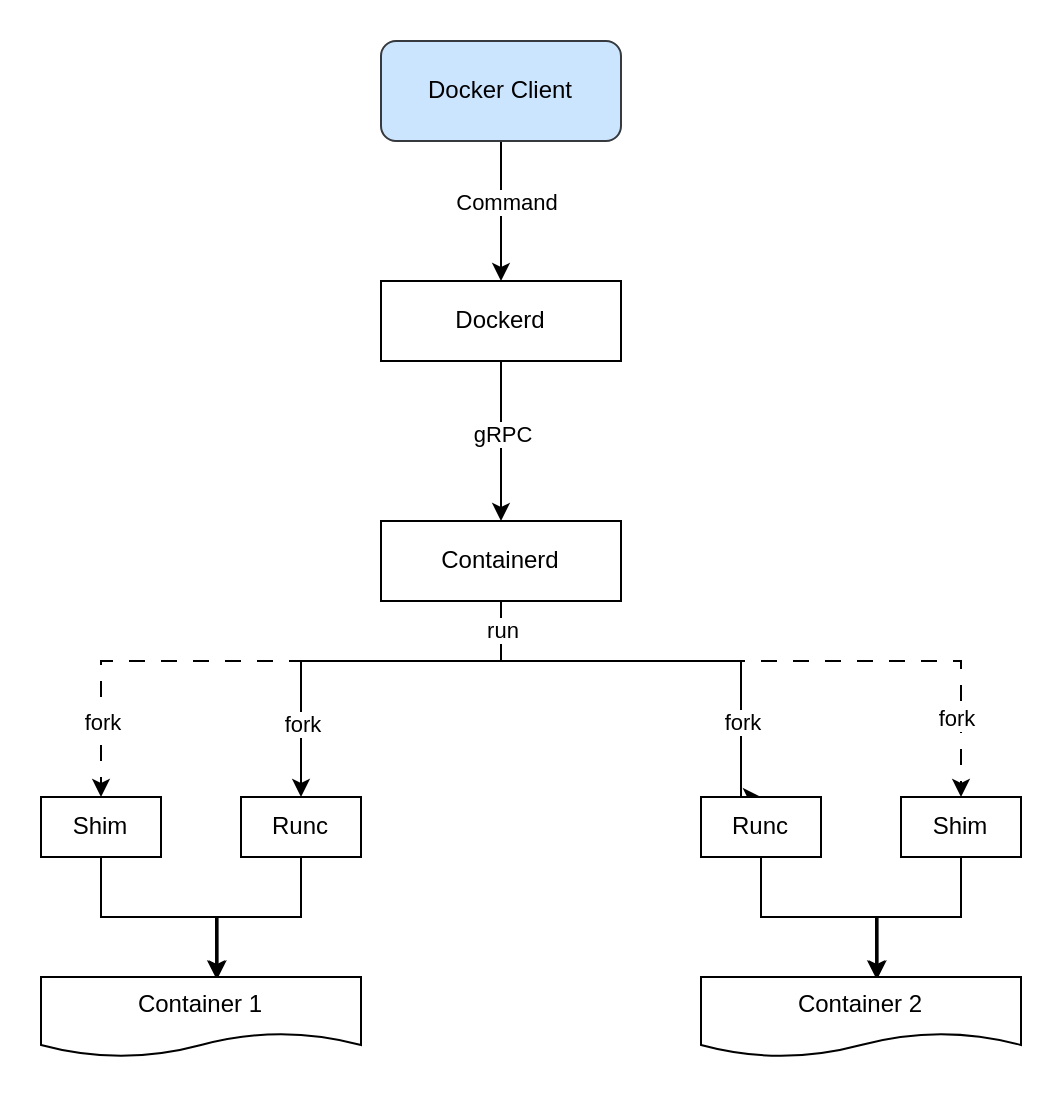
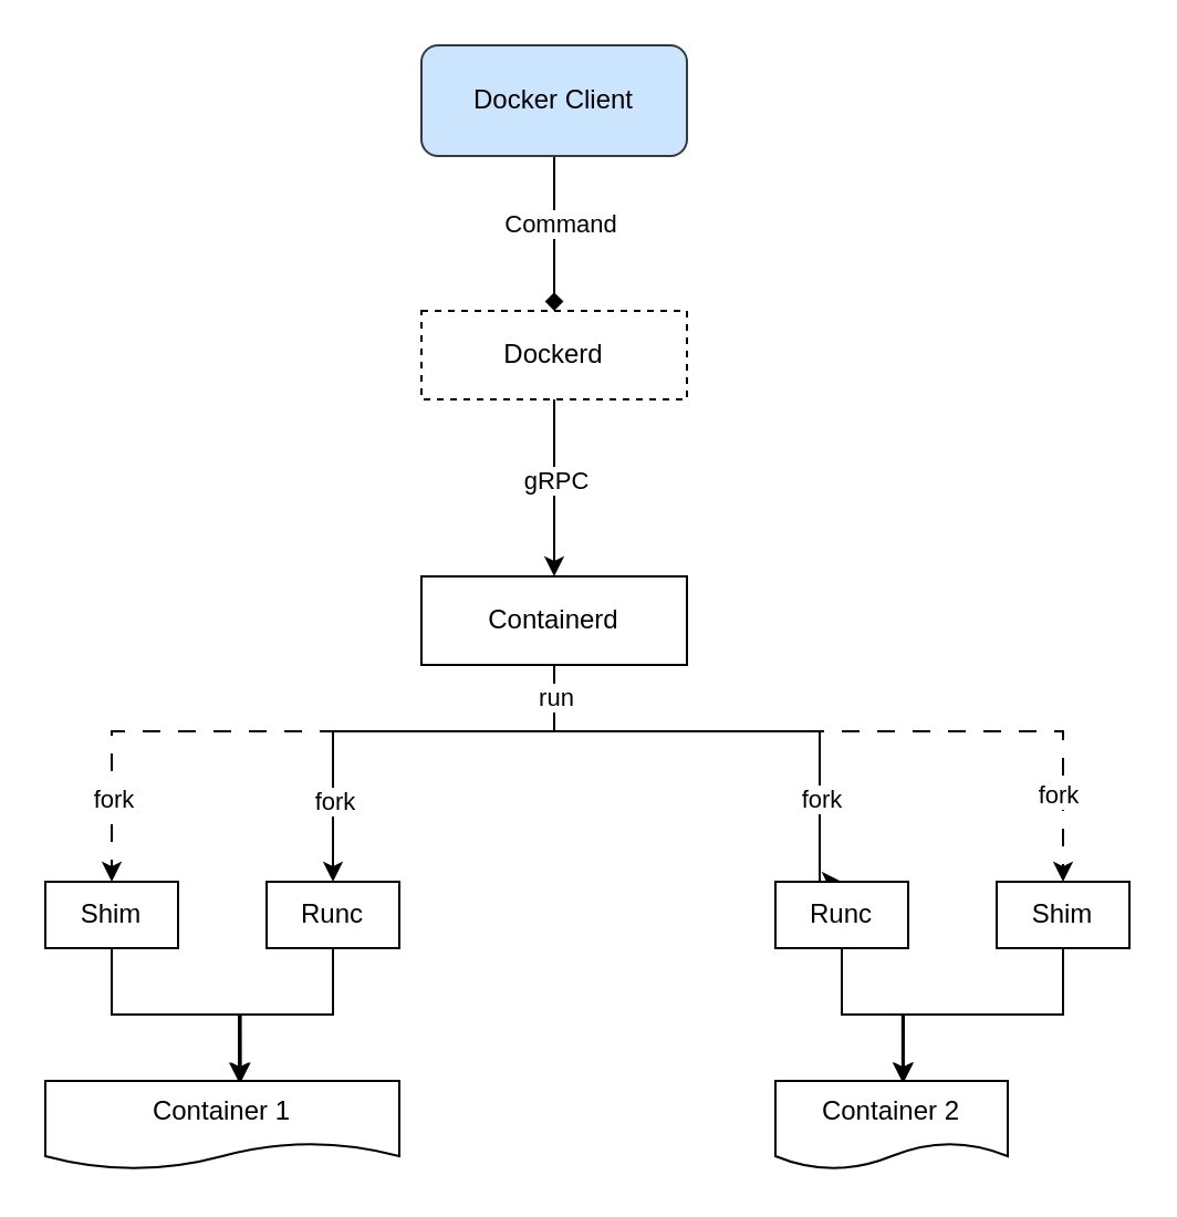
- <mxCell id="2" style="edgeStyle=orthogonalEdgeStyle;rounded=0;orthogonalLoop=1;jettySize=auto;html=1;" edge="1" parent="1" source="4" target="7"><mxGeometry relative="1" as="geometry" /></mxCell>
+ <mxCell id="2" style="edgeStyle=orthogonalEdgeStyle;rounded=0;orthogonalLoop=1;jettySize=auto;html=1;endArrow=diamond;" edge="1" parent="1" source="4" target="7"><mxGeometry relative="1" as="geometry" /></mxCell>
- <mxCell id="7" value="Dockerd" style="rounded=0;whiteSpace=wrap;html=1;" vertex="1" parent="1"><mxGeometry x="190" y="140" width="120" height="40" as="geometry" /></mxCell>
+ <mxCell id="7" value="Dockerd" style="rounded=0;whiteSpace=wrap;html=1;dashed=1;" vertex="1" parent="1"><mxGeometry x="190" y="140" width="120" height="40" as="geometry" /></mxCell>
- <mxCell id="24" value="Container 2" style="shape=document;whiteSpace=wrap;html=1;boundedLbl=1;" vertex="1" parent="1"><mxGeometry x="350" y="488" width="160" height="40" as="geometry" /></mxCell>
+ <mxCell id="24" value="Container 2" style="shape=document;whiteSpace=wrap;html=1;boundedLbl=1;" vertex="1" parent="1"><mxGeometry x="350" y="488" width="105" height="40" as="geometry" /></mxCell>
